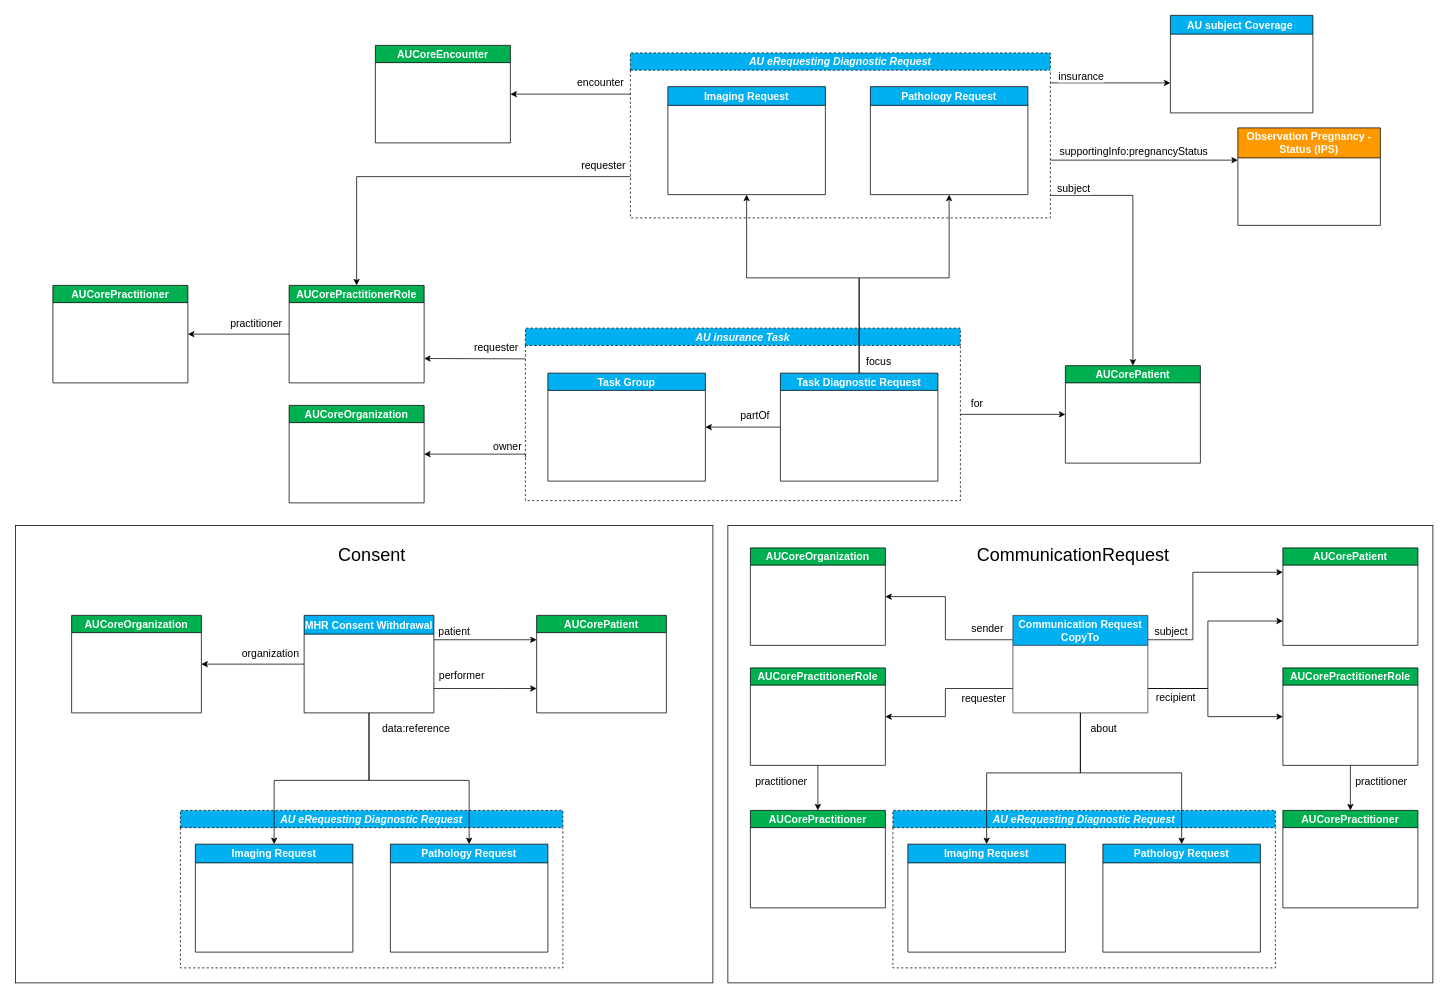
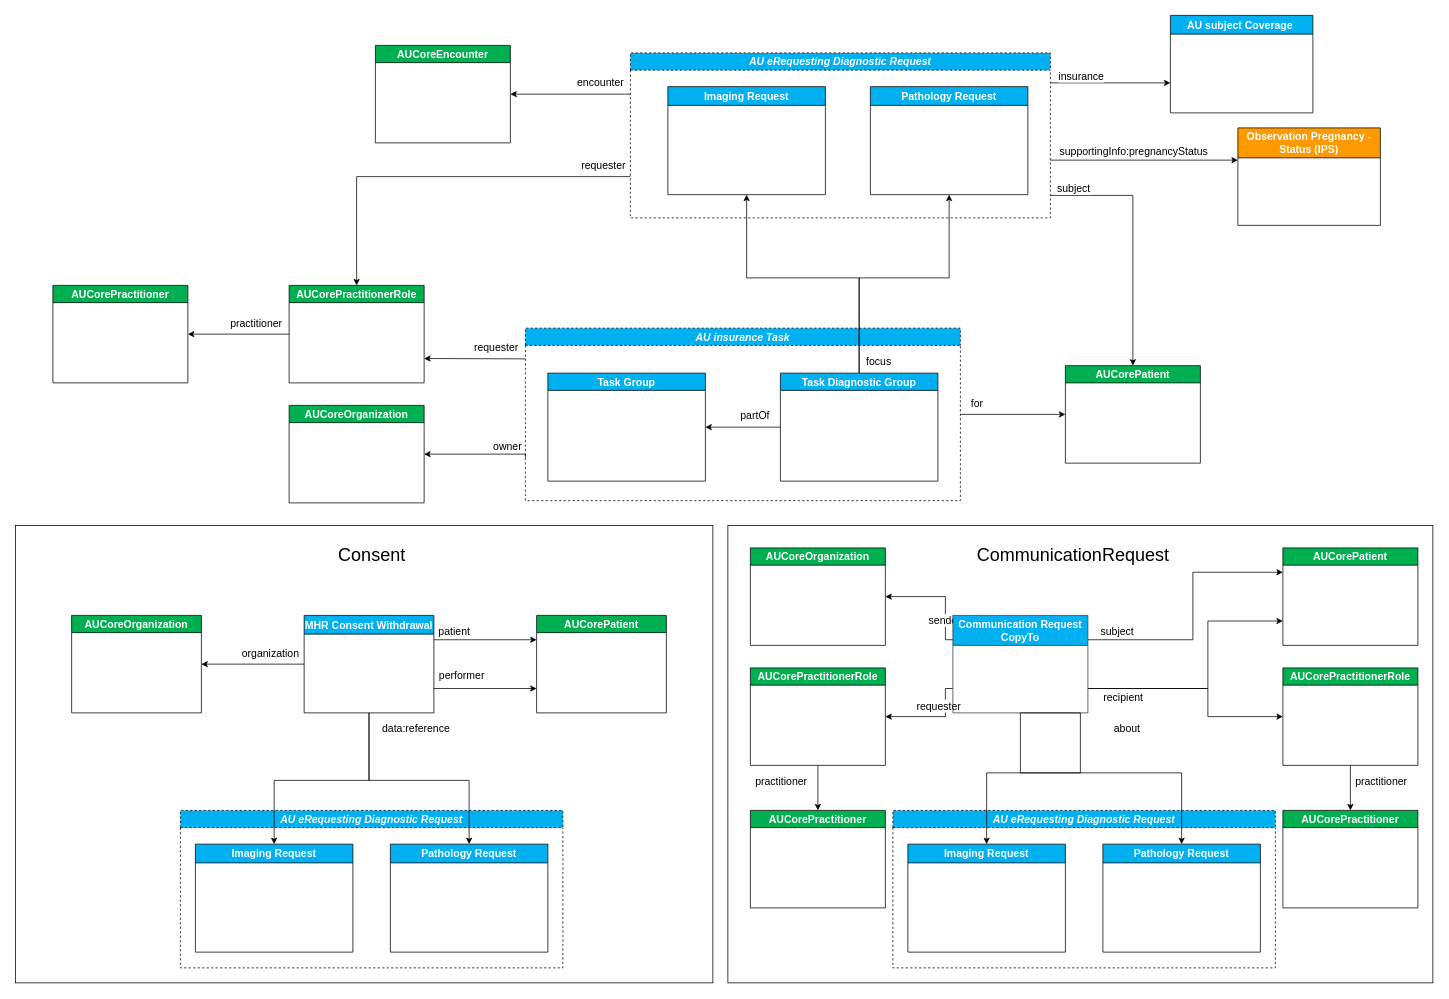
- <mxCell id="5" value="&lt;font style=&quot;font-size: 14px;&quot;&gt;Task Diagnostic Request&lt;/font&gt;" style="swimlane;whiteSpace=wrap;html=1;startSize=23;fillColor=#00B0F0;fontColor=#FFFFFF;" parent="3" vertex="1"><mxGeometry x="340" y="60" width="210" height="144" as="geometry" /></mxCell>
+ <mxCell id="5" value="&lt;font style=&quot;font-size: 14px;&quot;&gt;Task Diagnostic Group&lt;/font&gt;" style="swimlane;whiteSpace=wrap;html=1;startSize=23;fillColor=#00B0F0;fontColor=#FFFFFF;" parent="3" vertex="1"><mxGeometry x="340" y="60" width="210" height="144" as="geometry" /></mxCell>
- <mxCell id="48" value="&lt;font style=&quot;font-size: 14px;&quot;&gt;Communication Request CopyTo&lt;/font&gt;" style="swimlane;whiteSpace=wrap;html=1;fillColor=#00b0f0;strokeColor=#36393d;fontColor=#FFFFFF;startSize=40;fontSize=12;verticalAlign=bottom;horizontal=1;" parent="1" vertex="1"><mxGeometry x="1350" y="820" width="180" height="130" as="geometry" /></mxCell>
+ <mxCell id="48" value="&lt;font style=&quot;font-size: 14px;&quot;&gt;Communication Request CopyTo&lt;/font&gt;" style="swimlane;whiteSpace=wrap;html=1;fillColor=#00b0f0;strokeColor=#36393d;fontColor=#FFFFFF;startSize=40;fontSize=12;verticalAlign=bottom;horizontal=1;" parent="1" vertex="1"><mxGeometry x="1270" y="820" width="180" height="130" as="geometry" /></mxCell>
